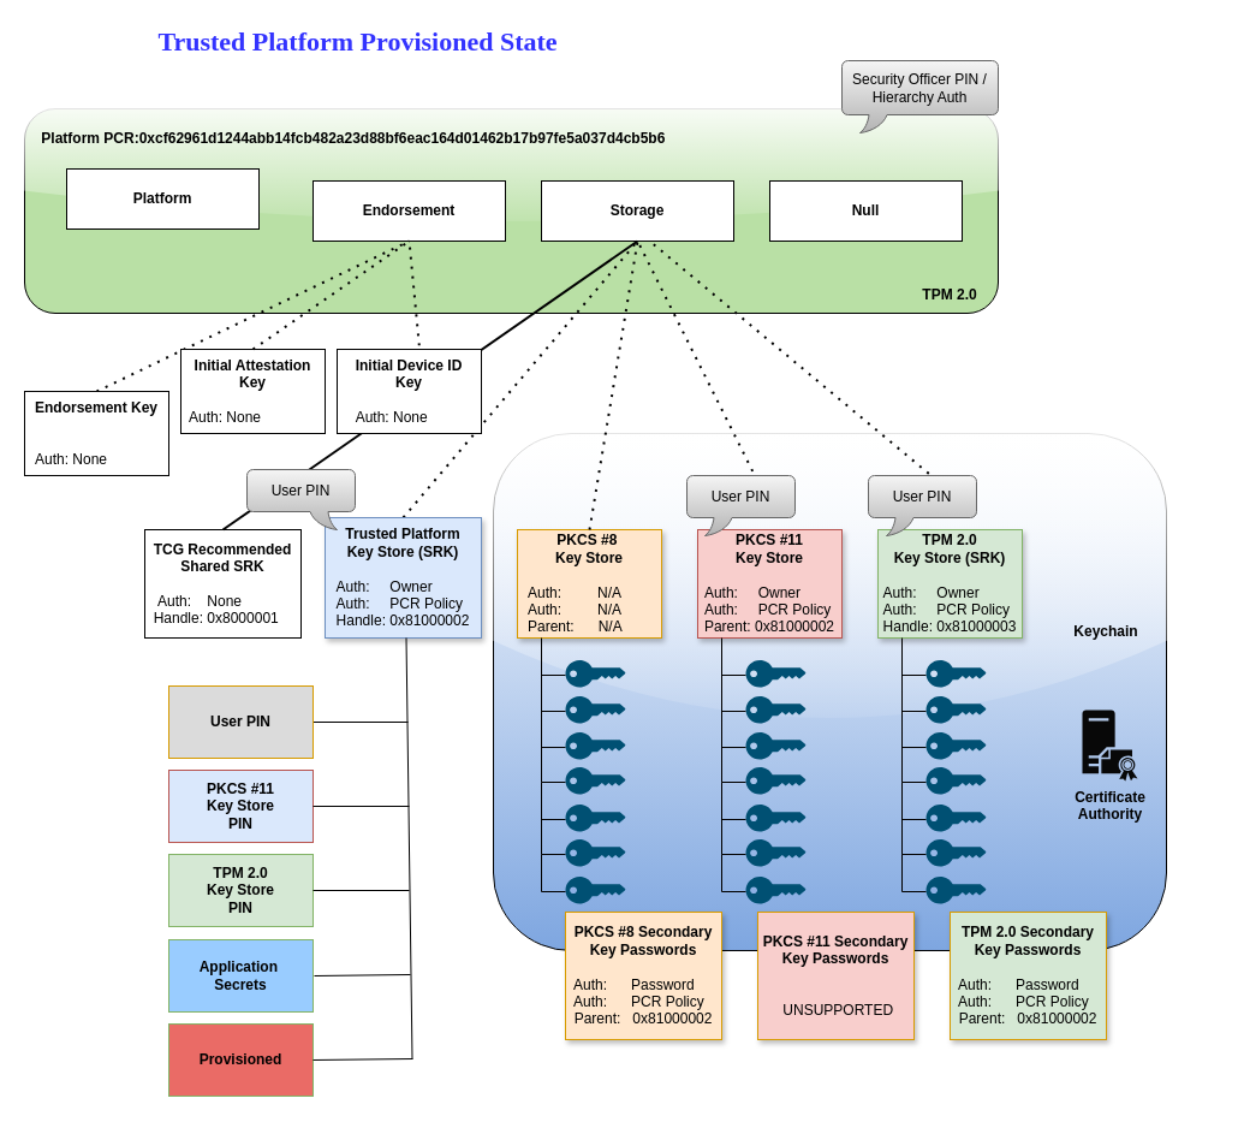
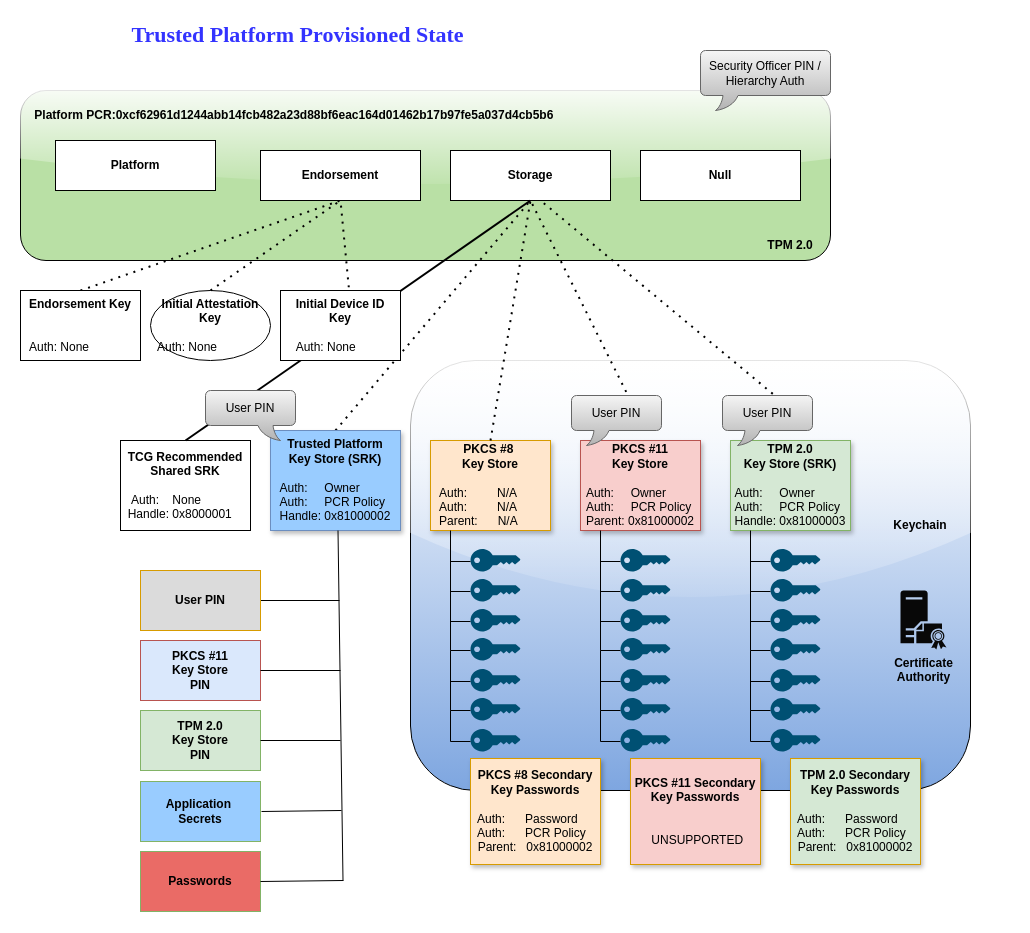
- <mxCell id="75" value="&lt;b&gt;Initial Attestation Key&lt;/b&gt;&lt;div&gt;&lt;b&gt;&lt;br&gt;&lt;/b&gt;&lt;div style=&quot;text-align: left;&quot;&gt;&amp;nbsp; Auth: None&lt;/div&gt;&lt;/div&gt;" style="rounded=0;whiteSpace=wrap;html=1;" parent="1" vertex="1"><mxGeometry x="150" y="290" width="120" height="70" as="geometry" /></mxCell>
+ <mxCell id="75" value="&lt;b&gt;Initial Attestation Key&lt;/b&gt;&lt;div&gt;&lt;b&gt;&lt;br&gt;&lt;/b&gt;&lt;div style=&quot;text-align: left;&quot;&gt;&amp;nbsp; Auth: None&lt;/div&gt;&lt;/div&gt;" style="ellipse;whiteSpace=wrap;html=1;" parent="1" vertex="1"><mxGeometry x="150" y="290" width="120" height="70" as="geometry" /></mxCell>
- <mxCell id="11" value="&lt;b&gt;Endorsement Key&lt;/b&gt;&lt;div&gt;&lt;b&gt;&lt;br&gt;&lt;/b&gt;&lt;div&gt;&lt;br&gt;&lt;/div&gt;&lt;div style=&quot;text-align: left;&quot;&gt;Auth: None&lt;/div&gt;&lt;/div&gt;" style="rounded=0;whiteSpace=wrap;html=1;" parent="1" vertex="1"><mxGeometry x="20" y="325" width="120" height="70" as="geometry" /></mxCell>
+ <mxCell id="11" value="&lt;b&gt;Endorsement Key&lt;/b&gt;&lt;div&gt;&lt;b&gt;&lt;br&gt;&lt;/b&gt;&lt;div&gt;&lt;br&gt;&lt;/div&gt;&lt;div style=&quot;text-align: left;&quot;&gt;Auth: None&lt;/div&gt;&lt;/div&gt;" style="rounded=0;whiteSpace=wrap;html=1;" parent="1" vertex="1"><mxGeometry y="290" width="120" height="70" as="geometry" x="20" /></mxCell>
- <mxCell id="13" value="&lt;b&gt;Trusted Platform&lt;/b&gt;&lt;div&gt;&lt;b&gt;Key Store (SRK)&lt;/b&gt;&lt;/div&gt;&lt;div&gt;&lt;br&gt;&lt;/div&gt;&lt;div style=&quot;text-align: left;&quot;&gt;Auth:&amp;nbsp; &amp;nbsp; &amp;nbsp;&lt;span style=&quot;background-color: initial;&quot;&gt;Owner&lt;/span&gt;&lt;/div&gt;&lt;div style=&quot;text-align: left;&quot;&gt;Auth:&amp;nbsp; &amp;nbsp; &amp;nbsp;PCR Policy&lt;/div&gt;&lt;div style=&quot;text-align: left;&quot;&gt;Handle: 0x81000002&lt;/div&gt;" style="rounded=0;whiteSpace=wrap;html=1;fillColor=#dae8fc;strokeColor=#6c8ebf;shadow=1;" parent="1" vertex="1"><mxGeometry x="270" y="430" width="130" height="100" as="geometry" /></mxCell>
+ <mxCell id="13" value="&lt;b&gt;Trusted Platform&lt;/b&gt;&lt;div&gt;&lt;b&gt;Key Store (SRK)&lt;/b&gt;&lt;/div&gt;&lt;div&gt;&lt;br&gt;&lt;/div&gt;&lt;div style=&quot;text-align: left;&quot;&gt;Auth:&amp;nbsp; &amp;nbsp; &amp;nbsp;&lt;span style=&quot;background-color: initial;&quot;&gt;Owner&lt;/span&gt;&lt;/div&gt;&lt;div style=&quot;text-align: left;&quot;&gt;Auth:&amp;nbsp; &amp;nbsp; &amp;nbsp;PCR Policy&lt;/div&gt;&lt;div style=&quot;text-align: left;&quot;&gt;Handle: 0x81000002&lt;/div&gt;" style="rounded=0;whiteSpace=wrap;html=1;fillColor=#99ccff;strokeColor=#6c8ebf;shadow=1;" parent="1" vertex="1"><mxGeometry x="270" y="430" width="130" height="100" as="geometry" /></mxCell>
- <mxCell id="83" value="Provisioned" style="rounded=0;whiteSpace=wrap;html=1;fillColor=#EA6B66;strokeColor=#82b366;fontStyle=1" parent="1" vertex="1"><mxGeometry x="140" y="851" width="120" height="60" as="geometry" /></mxCell>
+ <mxCell id="83" value="Passwords" style="rounded=0;whiteSpace=wrap;html=1;fillColor=#EA6B66;strokeColor=#82b366;fontStyle=1" parent="1" vertex="1"><mxGeometry x="140" y="851" width="120" height="60" as="geometry" /></mxCell>
